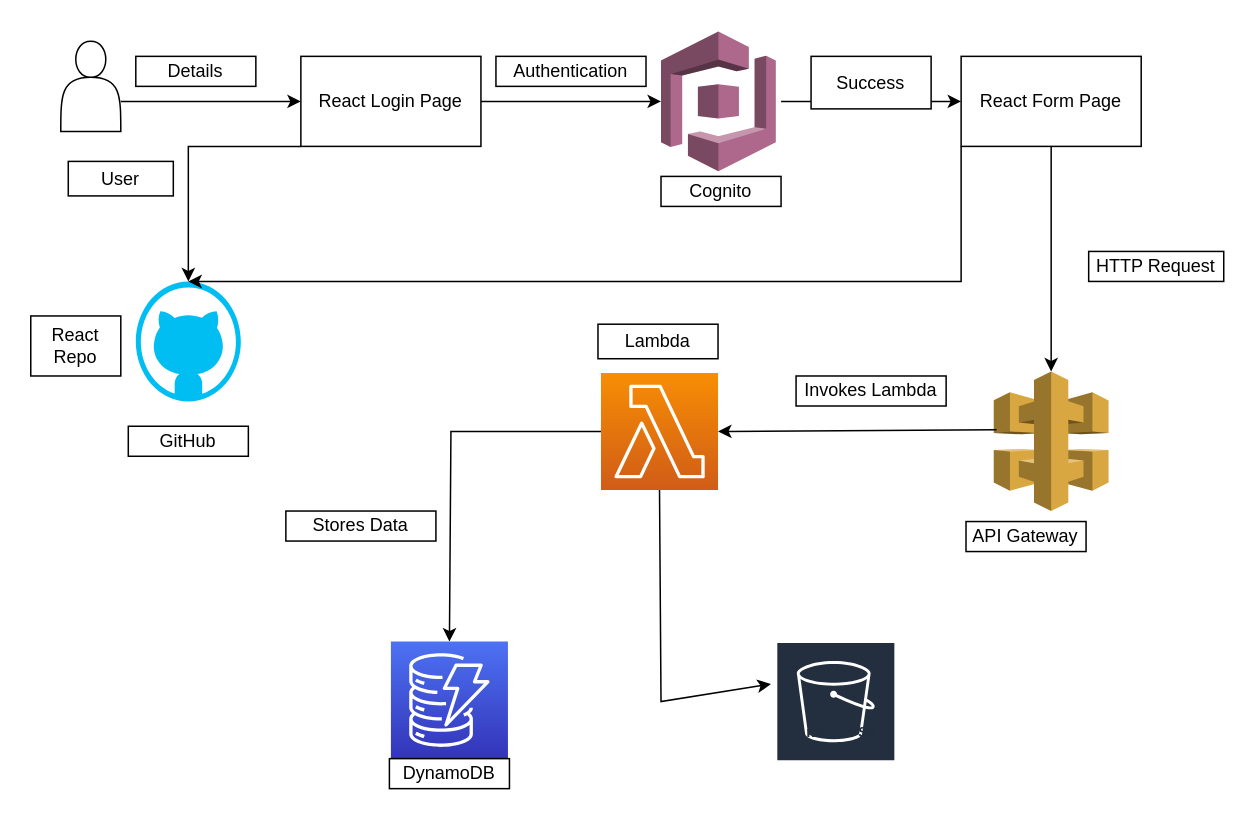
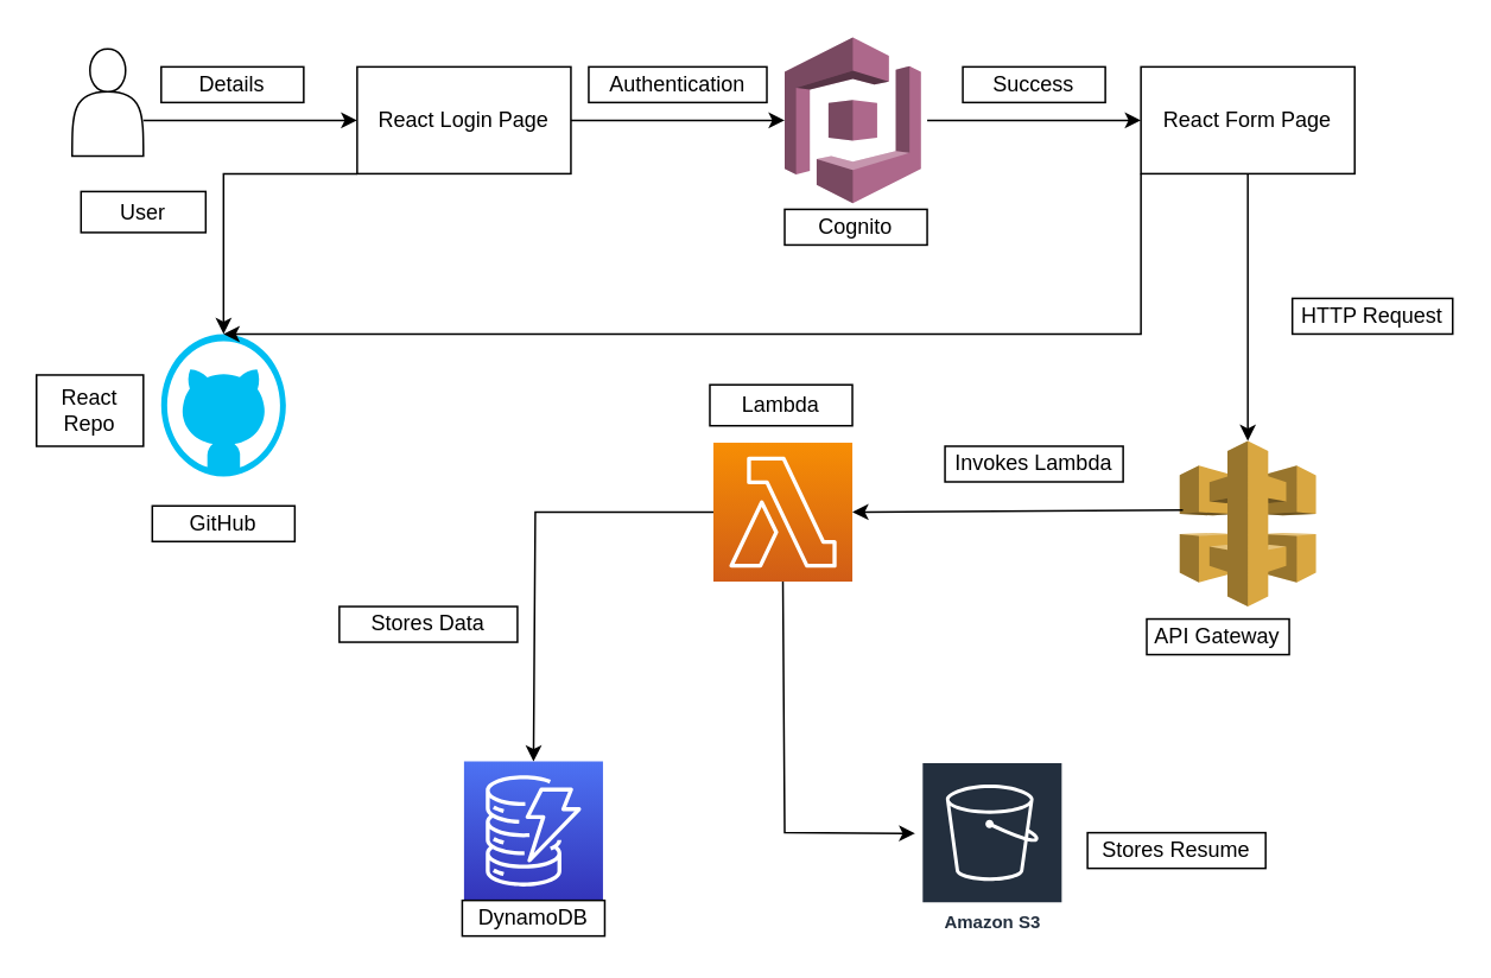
- <mxCell id="26" value="Success" style="rounded=0;whiteSpace=wrap;html=1;" vertex="1" parent="1"><mxGeometry x="540" y="37" width="80" height="35" as="geometry" /></mxCell>
+ <mxCell id="26" value="Success" style="rounded=0;whiteSpace=wrap;html=1;" vertex="1" parent="1"><mxGeometry x="540" y="37" width="80" height="20" as="geometry" /></mxCell>
- <mxCell id="16" value="Amazon S3" style="sketch=0;outlineConnect=0;fontColor=#232F3E;gradientColor=none;strokeColor=#ffffff;fillColor=#232F3E;dashed=0;verticalLabelPosition=middle;verticalAlign=bottom;align=center;html=1;whiteSpace=wrap;fontSize=10;fontStyle=1;spacing=3;shape=mxgraph.aws4.productIcon;prIcon=mxgraph.aws4.s3;" vertex="1" parent="1"><mxGeometry x="516.5" y="427" width="80" height="70" as="geometry" /></mxCell>
+ <mxCell id="16" value="Amazon S3" style="sketch=0;outlineConnect=0;fontColor=#232F3E;gradientColor=none;strokeColor=#ffffff;fillColor=#232F3E;dashed=0;verticalLabelPosition=middle;verticalAlign=bottom;align=center;html=1;whiteSpace=wrap;fontSize=10;fontStyle=1;spacing=3;shape=mxgraph.aws4.productIcon;prIcon=mxgraph.aws4.s3;" vertex="1" parent="1"><mxGeometry x="516.5" y="427" width="80" height="100" as="geometry" /></mxCell>
+ <mxCell id="30" value="Stores Resume" style="rounded=0;whiteSpace=wrap;html=1;" vertex="1" parent="1"><mxGeometry x="610" y="467" width="100" height="20" as="geometry" /></mxCell>
